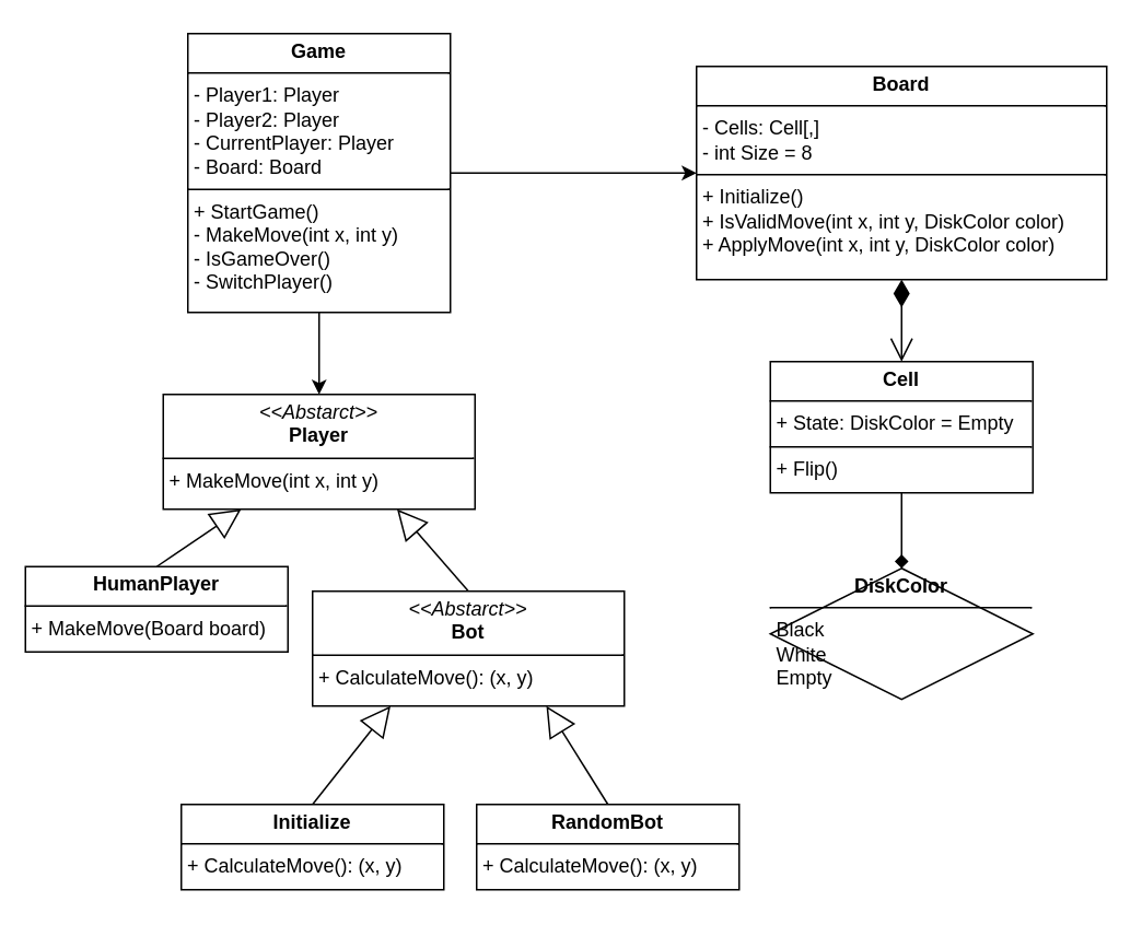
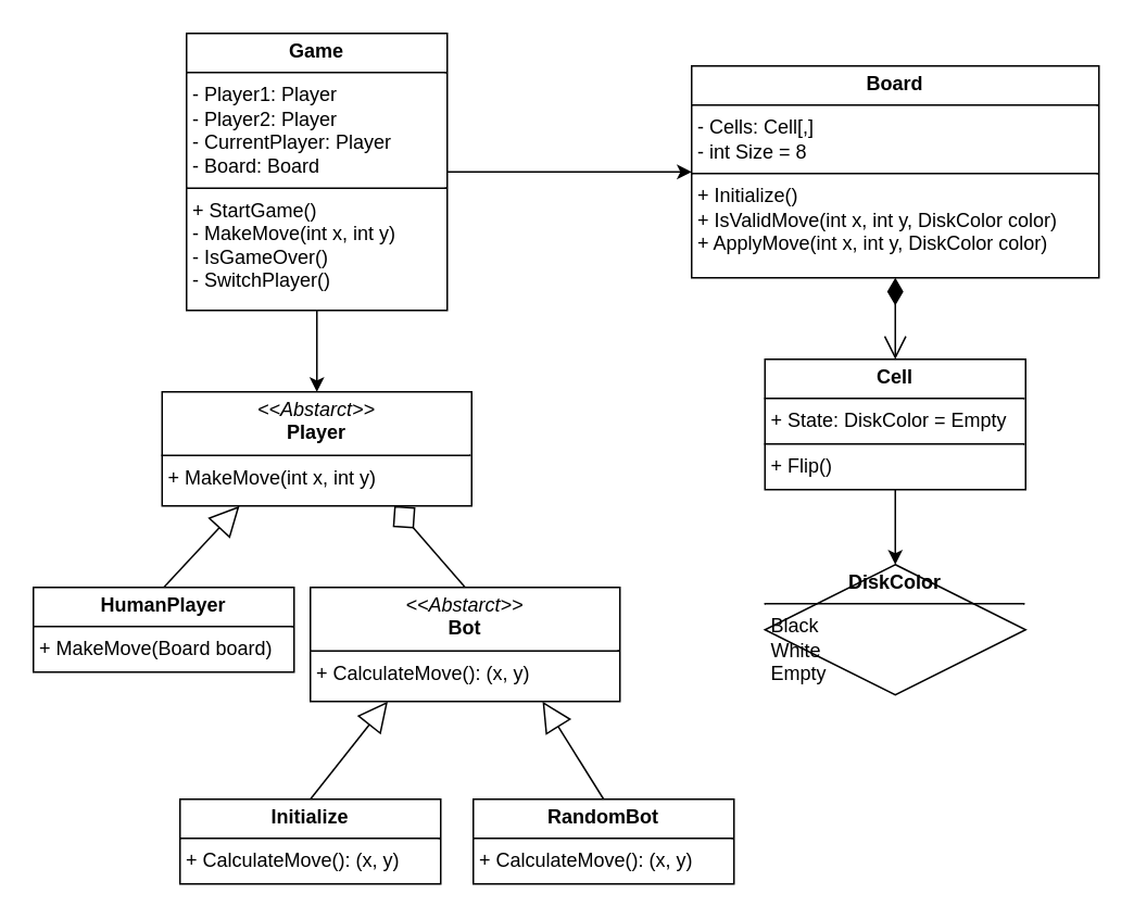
- <mxCell id="11" value="" style="endArrow=block;endSize=16;endFill=0;html=1;rounded=0;entryX=0.75;entryY=1;entryDx=0;entryDy=0;exitX=0.5;exitY=0;exitDx=0;exitDy=0;" edge="1" parent="1" source="17" target="2"><mxGeometry width="160" relative="1" as="geometry"><mxPoint x="325" y="360" as="sourcePoint" /><mxPoint x="334" y="325" as="targetPoint" /></mxGeometry></mxCell>
+ <mxCell id="11" value="" style="endArrow=diamond;endSize=16;endFill=0;html=1;rounded=0;entryX=0.75;entryY=1;entryDx=0;entryDy=0;exitX=0.5;exitY=0;exitDx=0;exitDy=0;" edge="1" parent="1" source="17" target="2"><mxGeometry width="160" relative="1" as="geometry"><mxPoint x="325" y="360" as="sourcePoint" /><mxPoint x="334" y="325" as="targetPoint" /></mxGeometry></mxCell>
- <mxCell id="12" style="edgeStyle=orthogonalEdgeStyle;rounded=0;orthogonalLoop=1;jettySize=auto;html=1;entryX=0.5;entryY=0;entryDx=0;entryDy=0;endArrow=diamond;" edge="1" parent="1" source="13" target="7"><mxGeometry relative="1" as="geometry" /></mxCell>
+ <mxCell id="12" style="edgeStyle=orthogonalEdgeStyle;rounded=0;orthogonalLoop=1;jettySize=auto;html=1;entryX=0.5;entryY=0;entryDx=0;entryDy=0;" edge="1" parent="1" source="13" target="7"><mxGeometry relative="1" as="geometry" /></mxCell>
- <mxCell id="14" value="&lt;p style=&quot;margin:0px;margin-top:4px;text-align:center;&quot;&gt;&lt;span style=&quot;font-weight: 700;&quot;&gt;HumanPlayer&lt;/span&gt;&lt;/p&gt;&lt;hr size=&quot;1&quot; style=&quot;border-style:solid;&quot;&gt;&lt;p style=&quot;margin:0px;margin-left:4px;&quot;&gt;+ MakeMove(Board board)&lt;/p&gt;" style="verticalAlign=top;align=left;overflow=fill;html=1;whiteSpace=wrap;" vertex="1" parent="1"><mxGeometry x="15" y="345" width="160" height="52" as="geometry" /></mxCell>
+ <mxCell id="14" value="&lt;p style=&quot;margin:0px;margin-top:4px;text-align:center;&quot;&gt;&lt;span style=&quot;font-weight: 700;&quot;&gt;HumanPlayer&lt;/span&gt;&lt;/p&gt;&lt;hr size=&quot;1&quot; style=&quot;border-style:solid;&quot;&gt;&lt;p style=&quot;margin:0px;margin-left:4px;&quot;&gt;+ MakeMove(Board board)&lt;/p&gt;" style="verticalAlign=top;align=left;overflow=fill;html=1;whiteSpace=wrap;" vertex="1" parent="1"><mxGeometry x="20" y="360" width="160" height="52" as="geometry" /></mxCell>
